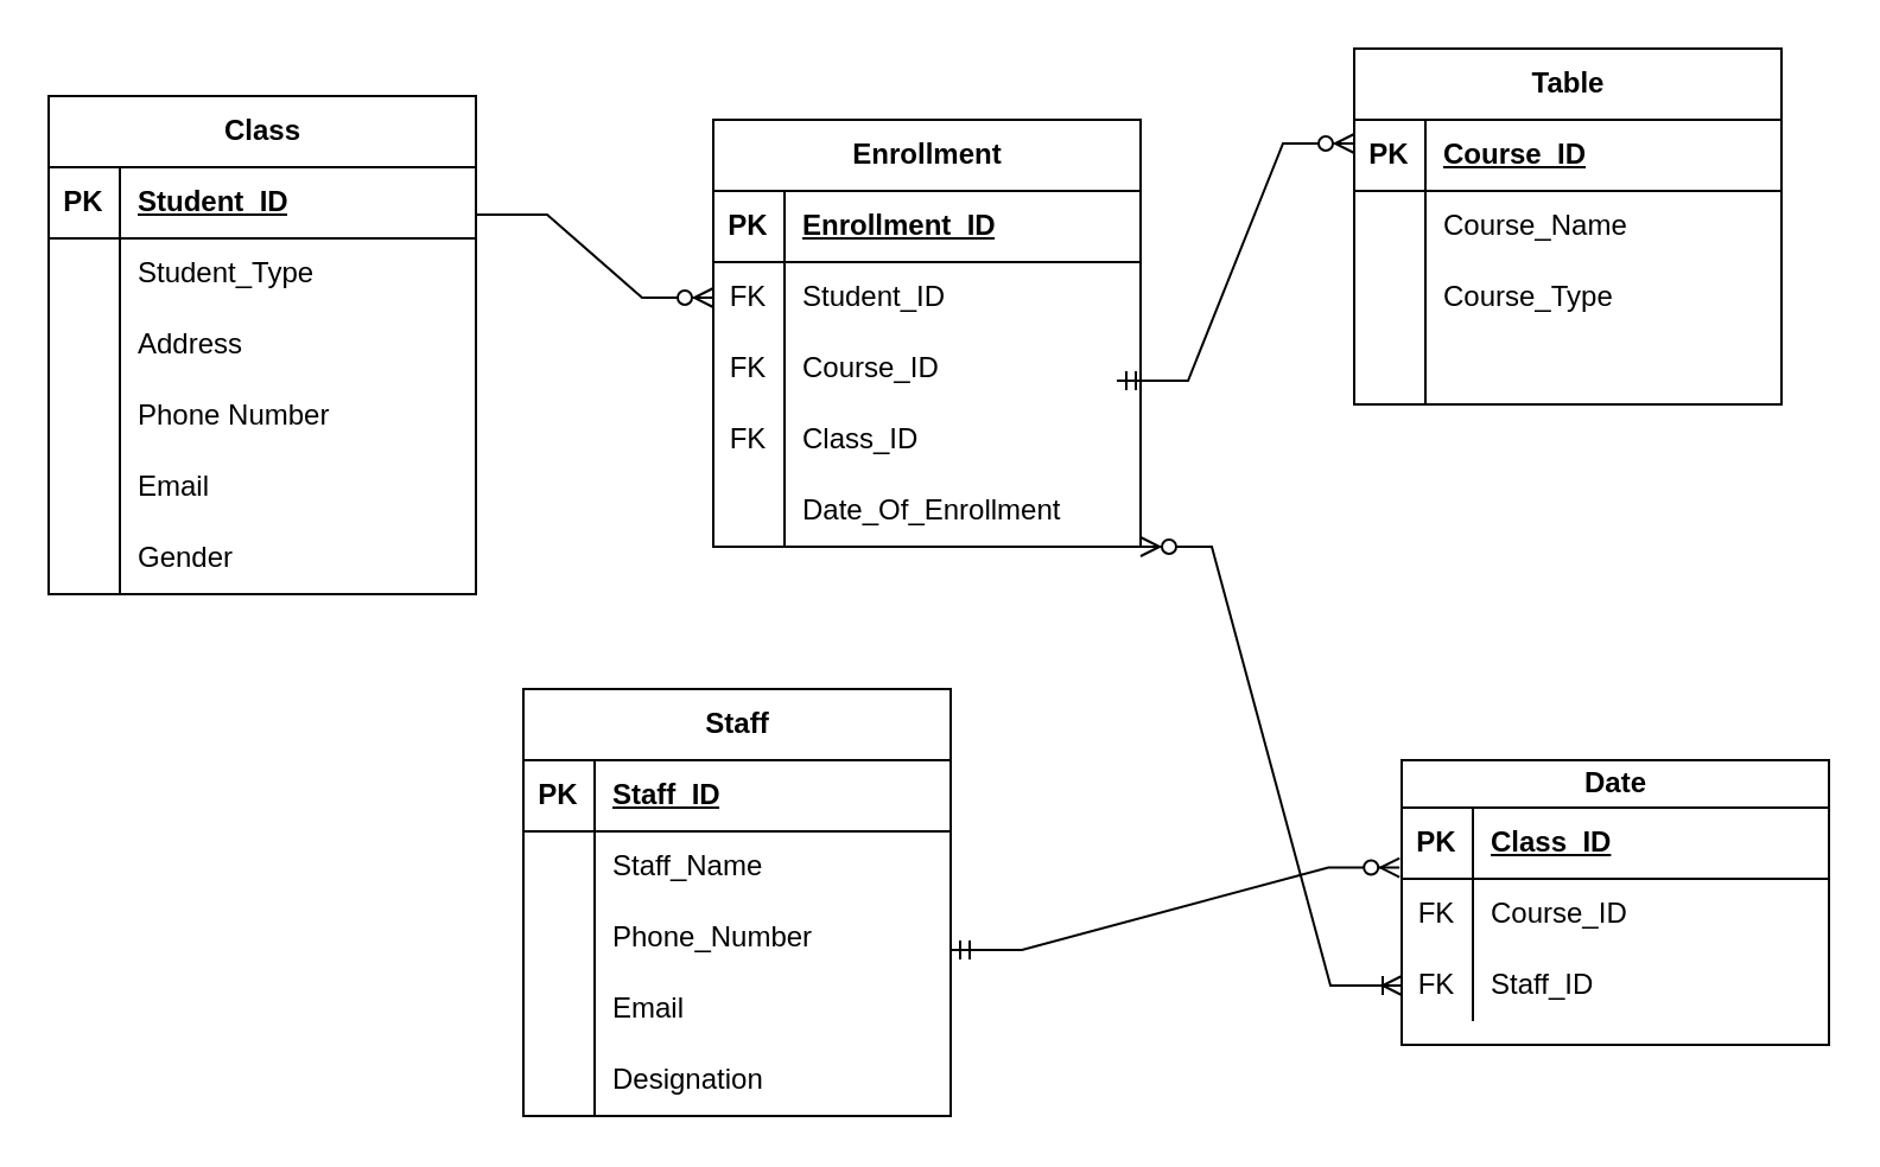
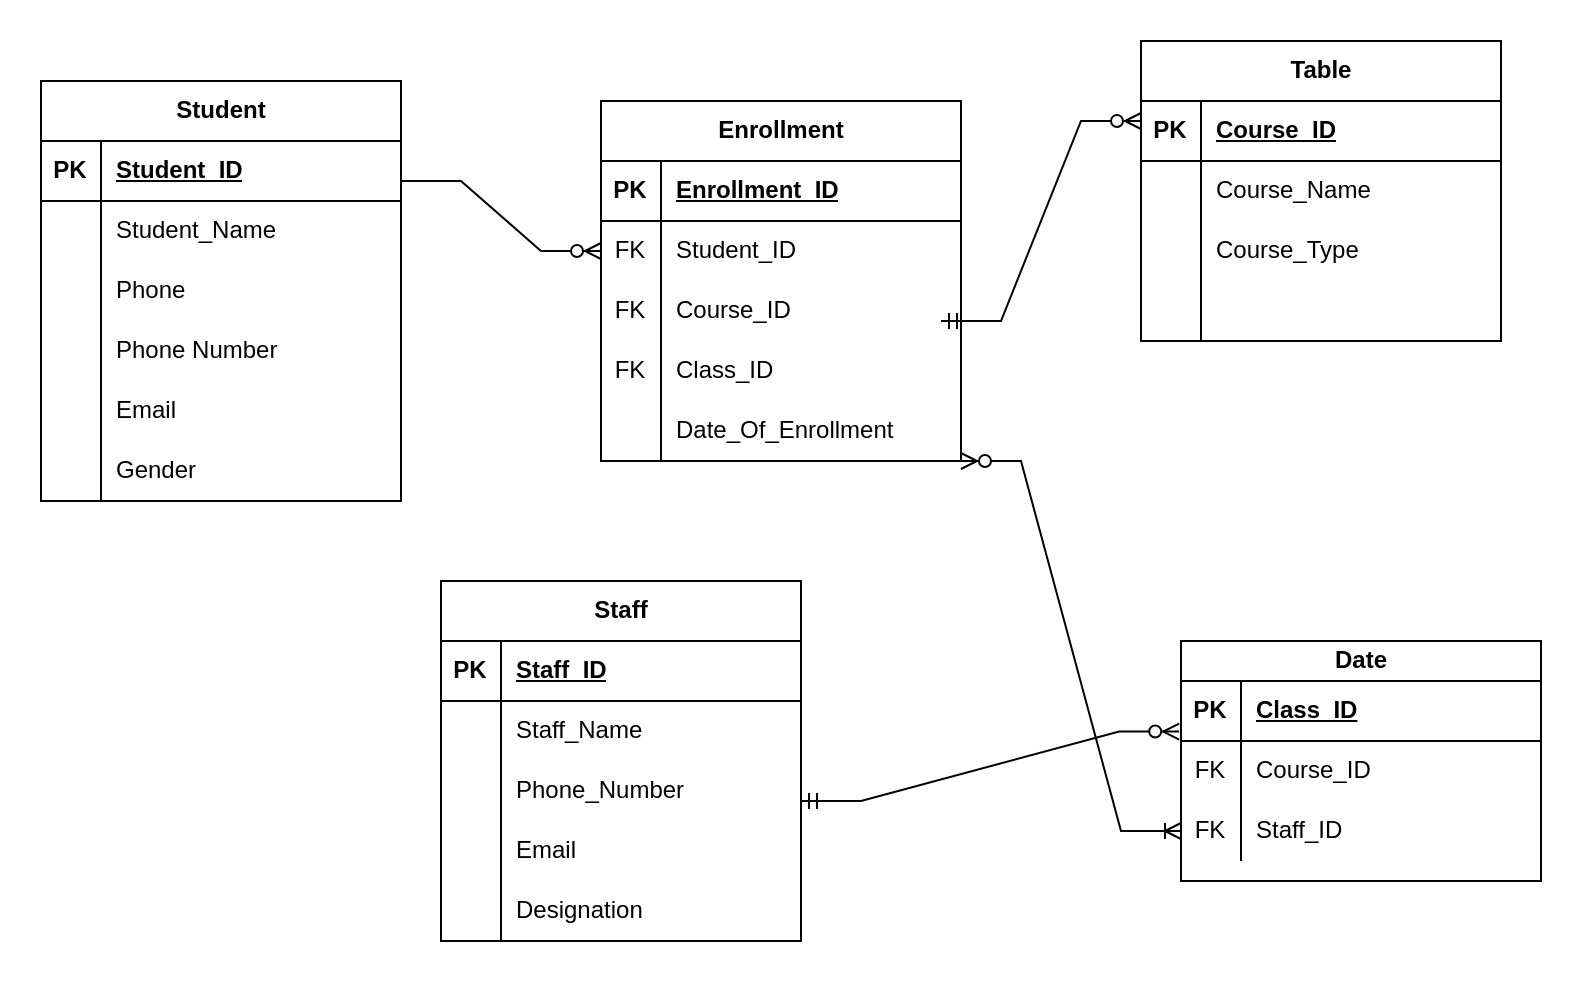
- <mxCell id="2" value="Class" style="shape=table;startSize=30;container=1;collapsible=1;childLayout=tableLayout;fixedRows=1;rowLines=0;fontStyle=1;align=center;resizeLast=1;html=1;" vertex="1" parent="1"><mxGeometry x="20" y="40" width="180" height="210" as="geometry"><mxRectangle x="130" y="120" width="70" height="30" as="alternateBounds" /></mxGeometry></mxCell>
+ <mxCell id="2" value="Student" style="shape=table;startSize=30;container=1;collapsible=1;childLayout=tableLayout;fixedRows=1;rowLines=0;fontStyle=1;align=center;resizeLast=1;html=1;" vertex="1" parent="1"><mxGeometry x="20" y="40" width="180" height="210" as="geometry"><mxRectangle x="130" y="120" width="70" height="30" as="alternateBounds" /></mxGeometry></mxCell>
- <mxCell id="8" value="Student_Type" style="shape=partialRectangle;connectable=0;fillColor=none;top=0;left=0;bottom=0;right=0;align=left;spacingLeft=6;overflow=hidden;whiteSpace=wrap;html=1;" vertex="1" parent="6"><mxGeometry x="30" width="150" height="30" as="geometry"><mxRectangle width="150" height="30" as="alternateBounds" /></mxGeometry></mxCell>
+ <mxCell id="8" value="Student_Name" style="shape=partialRectangle;connectable=0;fillColor=none;top=0;left=0;bottom=0;right=0;align=left;spacingLeft=6;overflow=hidden;whiteSpace=wrap;html=1;" vertex="1" parent="6"><mxGeometry x="30" width="150" height="30" as="geometry"><mxRectangle width="150" height="30" as="alternateBounds" /></mxGeometry></mxCell>
- <mxCell id="11" value="Address" style="shape=partialRectangle;connectable=0;fillColor=none;top=0;left=0;bottom=0;right=0;align=left;spacingLeft=6;overflow=hidden;whiteSpace=wrap;html=1;" vertex="1" parent="9"><mxGeometry x="30" width="150" height="30" as="geometry"><mxRectangle width="150" height="30" as="alternateBounds" /></mxGeometry></mxCell>
+ <mxCell id="11" value="Phone" style="shape=partialRectangle;connectable=0;fillColor=none;top=0;left=0;bottom=0;right=0;align=left;spacingLeft=6;overflow=hidden;whiteSpace=wrap;html=1;" vertex="1" parent="9"><mxGeometry x="30" width="150" height="30" as="geometry"><mxRectangle width="150" height="30" as="alternateBounds" /></mxGeometry></mxCell>
